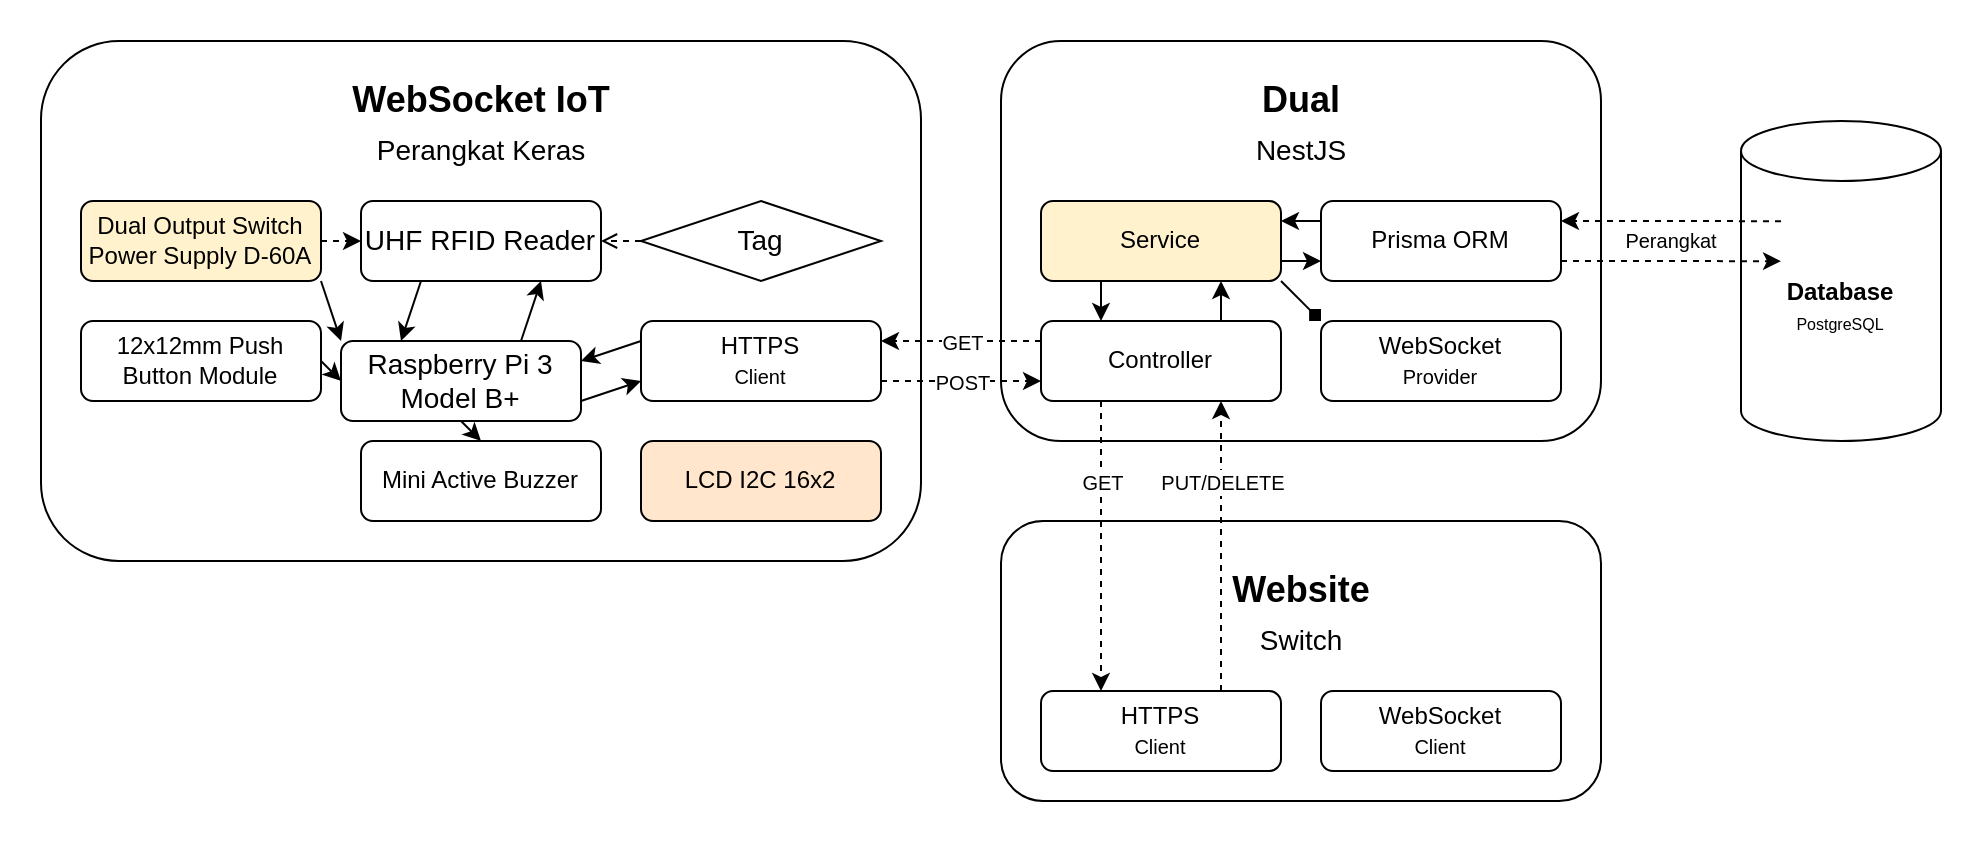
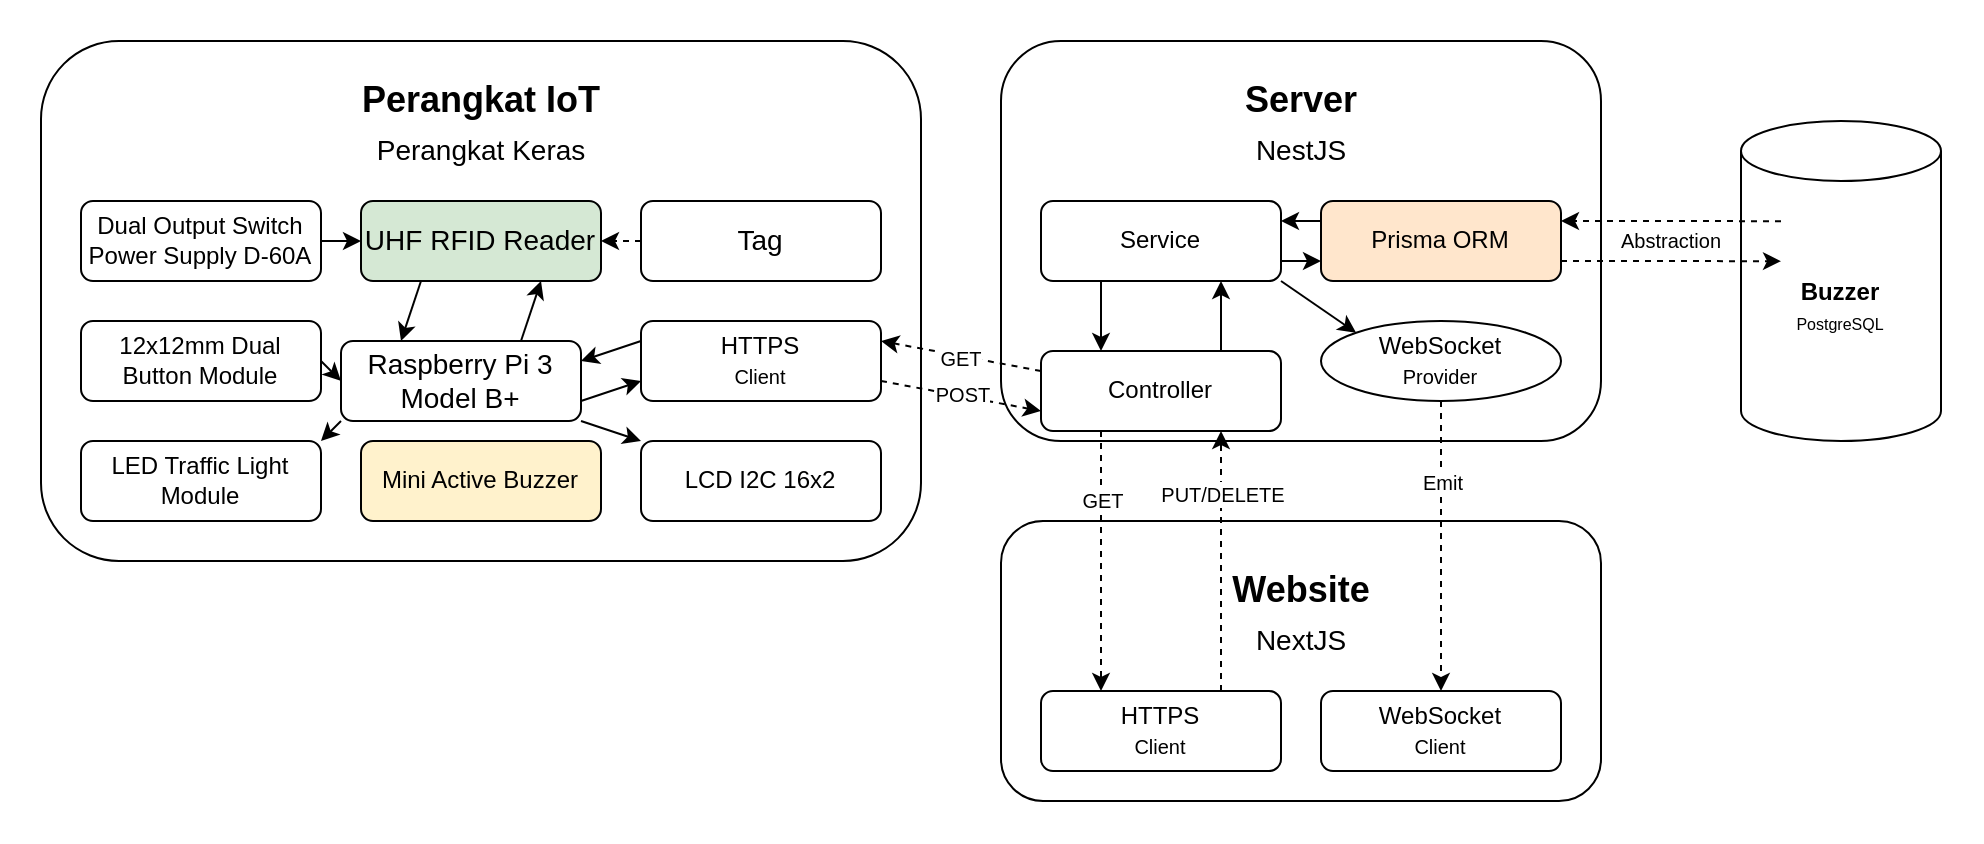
- <mxCell id="25" value="&lt;font style=&quot;font-size: 18px;&quot;&gt;&lt;b style=&quot;&quot;&gt;WebSocket IoT&lt;/b&gt;&lt;/font&gt;" style="text;html=1;align=center;verticalAlign=middle;resizable=0;points=[];autosize=1;strokeColor=none;fillColor=none;" parent="1" vertex="1"><mxGeometry x="170" y="30" width="140" height="40" as="geometry" /></mxCell>
+ <mxCell id="25" value="&lt;font style=&quot;font-size: 18px;&quot;&gt;&lt;b style=&quot;&quot;&gt;Perangkat IoT&lt;/b&gt;&lt;/font&gt;" style="text;html=1;align=center;verticalAlign=middle;resizable=0;points=[];autosize=1;strokeColor=none;fillColor=none;" parent="1" vertex="1"><mxGeometry x="170" y="30" width="140" height="40" as="geometry" /></mxCell>
- <mxCell id="12" value="&lt;font style=&quot;font-size: 18px;&quot;&gt;&lt;b style=&quot;&quot;&gt;Dual&lt;/b&gt;&lt;/font&gt;" style="text;html=1;align=center;verticalAlign=middle;resizable=0;points=[];autosize=1;strokeColor=none;fillColor=none;" parent="1" vertex="1"><mxGeometry x="610" y="30" width="80" height="40" as="geometry" /></mxCell>
+ <mxCell id="12" value="&lt;font style=&quot;font-size: 18px;&quot;&gt;&lt;b style=&quot;&quot;&gt;Server&lt;/b&gt;&lt;/font&gt;" style="text;html=1;align=center;verticalAlign=middle;resizable=0;points=[];autosize=1;strokeColor=none;fillColor=none;" parent="1" vertex="1"><mxGeometry x="610" y="30" width="80" height="40" as="geometry" /></mxCell>
- <mxCell id="54" value="Dual Output Switch Power Supply D-60A" style="rounded=1;whiteSpace=wrap;html=1;fillColor=#fff2cc;" parent="1" vertex="1"><mxGeometry x="40" y="100" width="120" height="40" as="geometry" /></mxCell>
+ <mxCell id="54" value="Dual Output Switch Power Supply D-60A" style="rounded=1;whiteSpace=wrap;html=1;" parent="1" vertex="1"><mxGeometry x="40" y="100" width="120" height="40" as="geometry" /></mxCell>
- <mxCell id="53" style="edgeStyle=none;html=1;exitX=1;exitY=0.5;exitDx=0;exitDy=0;entryX=0;entryY=0.5;entryDx=0;entryDy=0;dashed=1;" parent="1" source="54" target="49" edge="1"><mxGeometry relative="1" as="geometry" /></mxCell>
+ <mxCell id="53" style="edgeStyle=none;html=1;exitX=1;exitY=0.5;exitDx=0;exitDy=0;entryX=0;entryY=0.5;entryDx=0;entryDy=0;" parent="1" source="54" target="49" edge="1"><mxGeometry relative="1" as="geometry" /></mxCell>
- <mxCell id="49" value="&lt;span style=&quot;font-size: 14px;&quot;&gt;UHF RFID Reader&lt;/span&gt;" style="rounded=1;whiteSpace=wrap;html=1;" parent="1" vertex="1"><mxGeometry x="180" y="100" width="120" height="40" as="geometry" /></mxCell>
+ <mxCell id="49" value="&lt;span style=&quot;font-size: 14px;&quot;&gt;UHF RFID Reader&lt;/span&gt;" style="rounded=1;whiteSpace=wrap;html=1;fillColor=#d5e8d4;" parent="1" vertex="1"><mxGeometry x="180" y="100" width="120" height="40" as="geometry" /></mxCell>
- <mxCell id="51" value="" style="html=1;labelBackgroundColor=#ffffff;startArrow=none;startFill=0;startSize=6;endArrow=open;endFill=1;endSize=6;jettySize=auto;orthogonalLoop=1;strokeWidth=1;dashed=1;fontSize=14;rounded=0;exitX=0;exitY=0.5;exitDx=0;exitDy=0;entryX=1;entryY=0.5;entryDx=0;entryDy=0;" parent="1" source="50" target="49" edge="1"><mxGeometry width="60" height="60" relative="1" as="geometry"><mxPoint x="530" y="180" as="sourcePoint" /><mxPoint x="480.32" y="90" as="targetPoint" /><Array as="points"><mxPoint x="310" y="120" /></Array></mxGeometry></mxCell>
+ <mxCell id="51" value="" style="html=1;labelBackgroundColor=#ffffff;startArrow=none;startFill=0;startSize=6;endArrow=classic;endFill=1;endSize=6;jettySize=auto;orthogonalLoop=1;strokeWidth=1;dashed=1;fontSize=14;rounded=0;exitX=0;exitY=0.5;exitDx=0;exitDy=0;entryX=1;entryY=0.5;entryDx=0;entryDy=0;" parent="1" source="50" target="49" edge="1"><mxGeometry width="60" height="60" relative="1" as="geometry"><mxPoint x="530" y="180" as="sourcePoint" /><mxPoint x="480.32" y="90" as="targetPoint" /><Array as="points"><mxPoint x="310" y="120" /></Array></mxGeometry></mxCell>
- <mxCell id="50" value="&lt;span style=&quot;font-size: 14px;&quot;&gt;Tag&lt;/span&gt;" style="rhombus;whiteSpace=wrap;html=1;" parent="1" vertex="1"><mxGeometry x="320" y="100" width="120" height="40" as="geometry" /></mxCell>
+ <mxCell id="50" value="&lt;span style=&quot;font-size: 14px;&quot;&gt;Tag&lt;/span&gt;" style="rounded=1;whiteSpace=wrap;html=1;" parent="1" vertex="1"><mxGeometry x="320" y="100" width="120" height="40" as="geometry" /></mxCell>
- <mxCell id="6" value="Service" style="rounded=1;whiteSpace=wrap;html=1;fillColor=#fff2cc;" parent="1" vertex="1"><mxGeometry x="520" y="100" width="120" height="40" as="geometry" /></mxCell>
+ <mxCell id="6" value="Service" style="rounded=1;whiteSpace=wrap;html=1;" parent="1" vertex="1"><mxGeometry x="520" y="100" width="120" height="40" as="geometry" /></mxCell>
- <mxCell id="7" value="Prisma ORM" style="rounded=1;whiteSpace=wrap;html=1;" parent="1" vertex="1"><mxGeometry x="660" y="100" width="120" height="40" as="geometry" /></mxCell>
+ <mxCell id="7" value="Prisma ORM" style="rounded=1;whiteSpace=wrap;html=1;fillColor=#ffe6cc;" parent="1" vertex="1"><mxGeometry x="660" y="100" width="120" height="40" as="geometry" /></mxCell>
- <mxCell id="11" value="&lt;font style=&quot;font-size: 10px;&quot;&gt;Perangkat&lt;/font&gt;" style="text;html=1;align=center;verticalAlign=middle;resizable=0;points=[];autosize=1;strokeColor=none;fillColor=none;" parent="1" vertex="1"><mxGeometry x="800" y="105" width="70" height="30" as="geometry" /></mxCell>
+ <mxCell id="11" value="&lt;font style=&quot;font-size: 10px;&quot;&gt;Abstraction&lt;/font&gt;" style="text;html=1;align=center;verticalAlign=middle;resizable=0;points=[];autosize=1;strokeColor=none;fillColor=none;" parent="1" vertex="1"><mxGeometry x="800" y="105" width="70" height="30" as="geometry" /></mxCell>
- <mxCell id="5" style="edgeStyle=none;html=1;exitX=1;exitY=1;exitDx=0;exitDy=0;entryX=0;entryY=0;entryDx=0;entryDy=0;endArrow=diamond;" parent="1" source="6" target="26" edge="1"><mxGeometry relative="1" as="geometry" /></mxCell>
+ <mxCell id="5" style="edgeStyle=none;html=1;exitX=1;exitY=1;exitDx=0;exitDy=0;entryX=0;entryY=0;entryDx=0;entryDy=0;" parent="1" source="6" target="26" edge="1"><mxGeometry relative="1" as="geometry" /></mxCell>
- <mxCell id="52" style="edgeStyle=none;html=1;exitX=1;exitY=1;exitDx=0;exitDy=0;entryX=0;entryY=0;entryDx=0;entryDy=0;" parent="1" source="54" target="21" edge="1"><mxGeometry relative="1" as="geometry" /></mxCell>
- <mxCell id="8" value="&lt;div&gt;&lt;font style=&quot;font-size: 12px;&quot;&gt;&lt;b style=&quot;&quot;&gt;Database&lt;/b&gt;&lt;/font&gt;&lt;/div&gt;&lt;div&gt;&lt;span style=&quot;font-size: 8px; background-color: initial;&quot;&gt;PostgreSQL&lt;/span&gt;&lt;/div&gt;" style="shape=cylinder3;whiteSpace=wrap;html=1;boundedLbl=1;backgroundOutline=1;size=15;" parent="1" vertex="1"><mxGeometry x="870" y="60" width="100" height="160" as="geometry" /></mxCell>
+ <mxCell id="8" value="&lt;div&gt;&lt;font style=&quot;font-size: 12px;&quot;&gt;&lt;b style=&quot;&quot;&gt;Buzzer&lt;/b&gt;&lt;/font&gt;&lt;/div&gt;&lt;div&gt;&lt;span style=&quot;font-size: 8px; background-color: initial;&quot;&gt;PostgreSQL&lt;/span&gt;&lt;/div&gt;" style="shape=cylinder3;whiteSpace=wrap;html=1;boundedLbl=1;backgroundOutline=1;size=15;" parent="1" vertex="1"><mxGeometry x="870" y="60" width="100" height="160" as="geometry" /></mxCell>
- <mxCell id="46" value="12x12mm Push Button Module" style="rounded=1;whiteSpace=wrap;html=1;" parent="1" vertex="1"><mxGeometry x="40" y="160" width="120" height="40" as="geometry" /></mxCell>
+ <mxCell id="46" value="12x12mm Dual Button Module" style="rounded=1;whiteSpace=wrap;html=1;" parent="1" vertex="1"><mxGeometry x="40" y="160" width="120" height="40" as="geometry" /></mxCell>
- <mxCell id="4" value="Controller" style="rounded=1;whiteSpace=wrap;html=1;" parent="1" vertex="1"><mxGeometry x="520" y="160" width="120" height="40" as="geometry" /></mxCell>
+ <mxCell id="4" value="Controller" style="rounded=1;whiteSpace=wrap;html=1;" parent="1" vertex="1"><mxGeometry x="520" y="175" width="120" height="40" as="geometry" /></mxCell>
- <mxCell id="26" value="Web&lt;span style=&quot;background-color: initial;&quot;&gt;Socket&lt;/span&gt;&lt;div&gt;&lt;div&gt;&lt;font style=&quot;font-size: 10px;&quot;&gt;Provider&lt;/font&gt;&lt;/div&gt;&lt;/div&gt;" style="rounded=1;whiteSpace=wrap;html=1;" parent="1" vertex="1"><mxGeometry x="660" y="160" width="120" height="40" as="geometry" /></mxCell>
+ <mxCell id="26" value="Web&lt;span style=&quot;background-color: initial;&quot;&gt;Socket&lt;/span&gt;&lt;div&gt;&lt;div&gt;&lt;font style=&quot;font-size: 10px;&quot;&gt;Provider&lt;/font&gt;&lt;/div&gt;&lt;/div&gt;" style="ellipse;whiteSpace=wrap;html=1;" parent="1" vertex="1"><mxGeometry x="660" y="160" width="120" height="40" as="geometry" /></mxCell>
+ <mxCell id="45" style="edgeStyle=none;html=1;entryX=1;entryY=0;entryDx=0;entryDy=0;exitX=0;exitY=1;exitDx=0;exitDy=0;" parent="1" source="21" target="47" edge="1"><mxGeometry relative="1" as="geometry"><mxPoint x="170" y="280" as="sourcePoint" /></mxGeometry></mxCell>
- <mxCell id="18" style="edgeStyle=none;html=1;exitX=0.5;exitY=1;exitDx=0;exitDy=0;entryX=0.5;entryY=0;entryDx=0;entryDy=0;" parent="1" source="21" target="44" edge="1"><mxGeometry relative="1" as="geometry" /></mxCell>
+ <mxCell id="17" style="edgeStyle=none;html=1;exitX=1;exitY=1;exitDx=0;exitDy=0;entryX=0;entryY=0;entryDx=0;entryDy=0;" parent="1" source="21" target="16" edge="1"><mxGeometry relative="1" as="geometry"><mxPoint x="320" y="340" as="targetPoint" /></mxGeometry></mxCell>
+ <mxCell id="47" value="LED Traffic Light Module" style="rounded=1;whiteSpace=wrap;html=1;" parent="1" vertex="1"><mxGeometry x="40" y="220" width="120" height="40" as="geometry" /></mxCell>
- <mxCell id="44" value="Mini Active Buzzer" style="rounded=1;whiteSpace=wrap;html=1;" parent="1" vertex="1"><mxGeometry x="180" y="220" width="120" height="40" as="geometry" /></mxCell>
+ <mxCell id="44" value="Mini Active Buzzer" style="rounded=1;whiteSpace=wrap;html=1;fillColor=#fff2cc;" parent="1" vertex="1"><mxGeometry x="180" y="220" width="120" height="40" as="geometry" /></mxCell>
- <mxCell id="16" value="LCD I2C 16x2" style="rounded=1;whiteSpace=wrap;html=1;fillColor=#ffe6cc;" parent="1" vertex="1"><mxGeometry x="320" y="220" width="120" height="40" as="geometry" /></mxCell>
+ <mxCell id="16" value="LCD I2C 16x2" style="rounded=1;whiteSpace=wrap;html=1;" parent="1" vertex="1"><mxGeometry x="320" y="220" width="120" height="40" as="geometry" /></mxCell>
+ <mxCell id="32" value="" style="html=1;labelBackgroundColor=#ffffff;startArrow=none;startFill=0;startSize=6;endArrow=classic;endFill=1;endSize=6;jettySize=auto;orthogonalLoop=1;strokeWidth=1;dashed=1;fontSize=14;rounded=0;entryX=0.5;entryY=0;entryDx=0;entryDy=0;exitX=0.5;exitY=1;exitDx=0;exitDy=0;" parent="1" source="26" target="31" edge="1"><mxGeometry width="60" height="60" relative="1" as="geometry"><mxPoint x="720" y="210" as="sourcePoint" /><mxPoint x="720" y="360" as="targetPoint" /></mxGeometry></mxCell>
+ <mxCell id="33" value="&lt;font style=&quot;font-size: 10px;&quot;&gt;Emit&lt;/font&gt;" style="edgeLabel;html=1;align=center;verticalAlign=middle;resizable=0;points=[];" parent="32" vertex="1" connectable="0"><mxGeometry x="-0.144" y="-1" relative="1" as="geometry"><mxPoint x="1" y="-22" as="offset" /></mxGeometry></mxCell>
- <mxCell id="30" value="&lt;font style=&quot;font-size: 14px;&quot;&gt;Switch&lt;/font&gt;" style="text;html=1;align=center;verticalAlign=middle;resizable=0;points=[];autosize=1;strokeColor=none;fillColor=none;" parent="1" vertex="1"><mxGeometry x="615" y="305" width="70" height="30" as="geometry" /></mxCell>
+ <mxCell id="30" value="&lt;font style=&quot;font-size: 14px;&quot;&gt;NextJS&lt;/font&gt;" style="text;html=1;align=center;verticalAlign=middle;resizable=0;points=[];autosize=1;strokeColor=none;fillColor=none;" parent="1" vertex="1"><mxGeometry x="615" y="305" width="70" height="30" as="geometry" /></mxCell>
